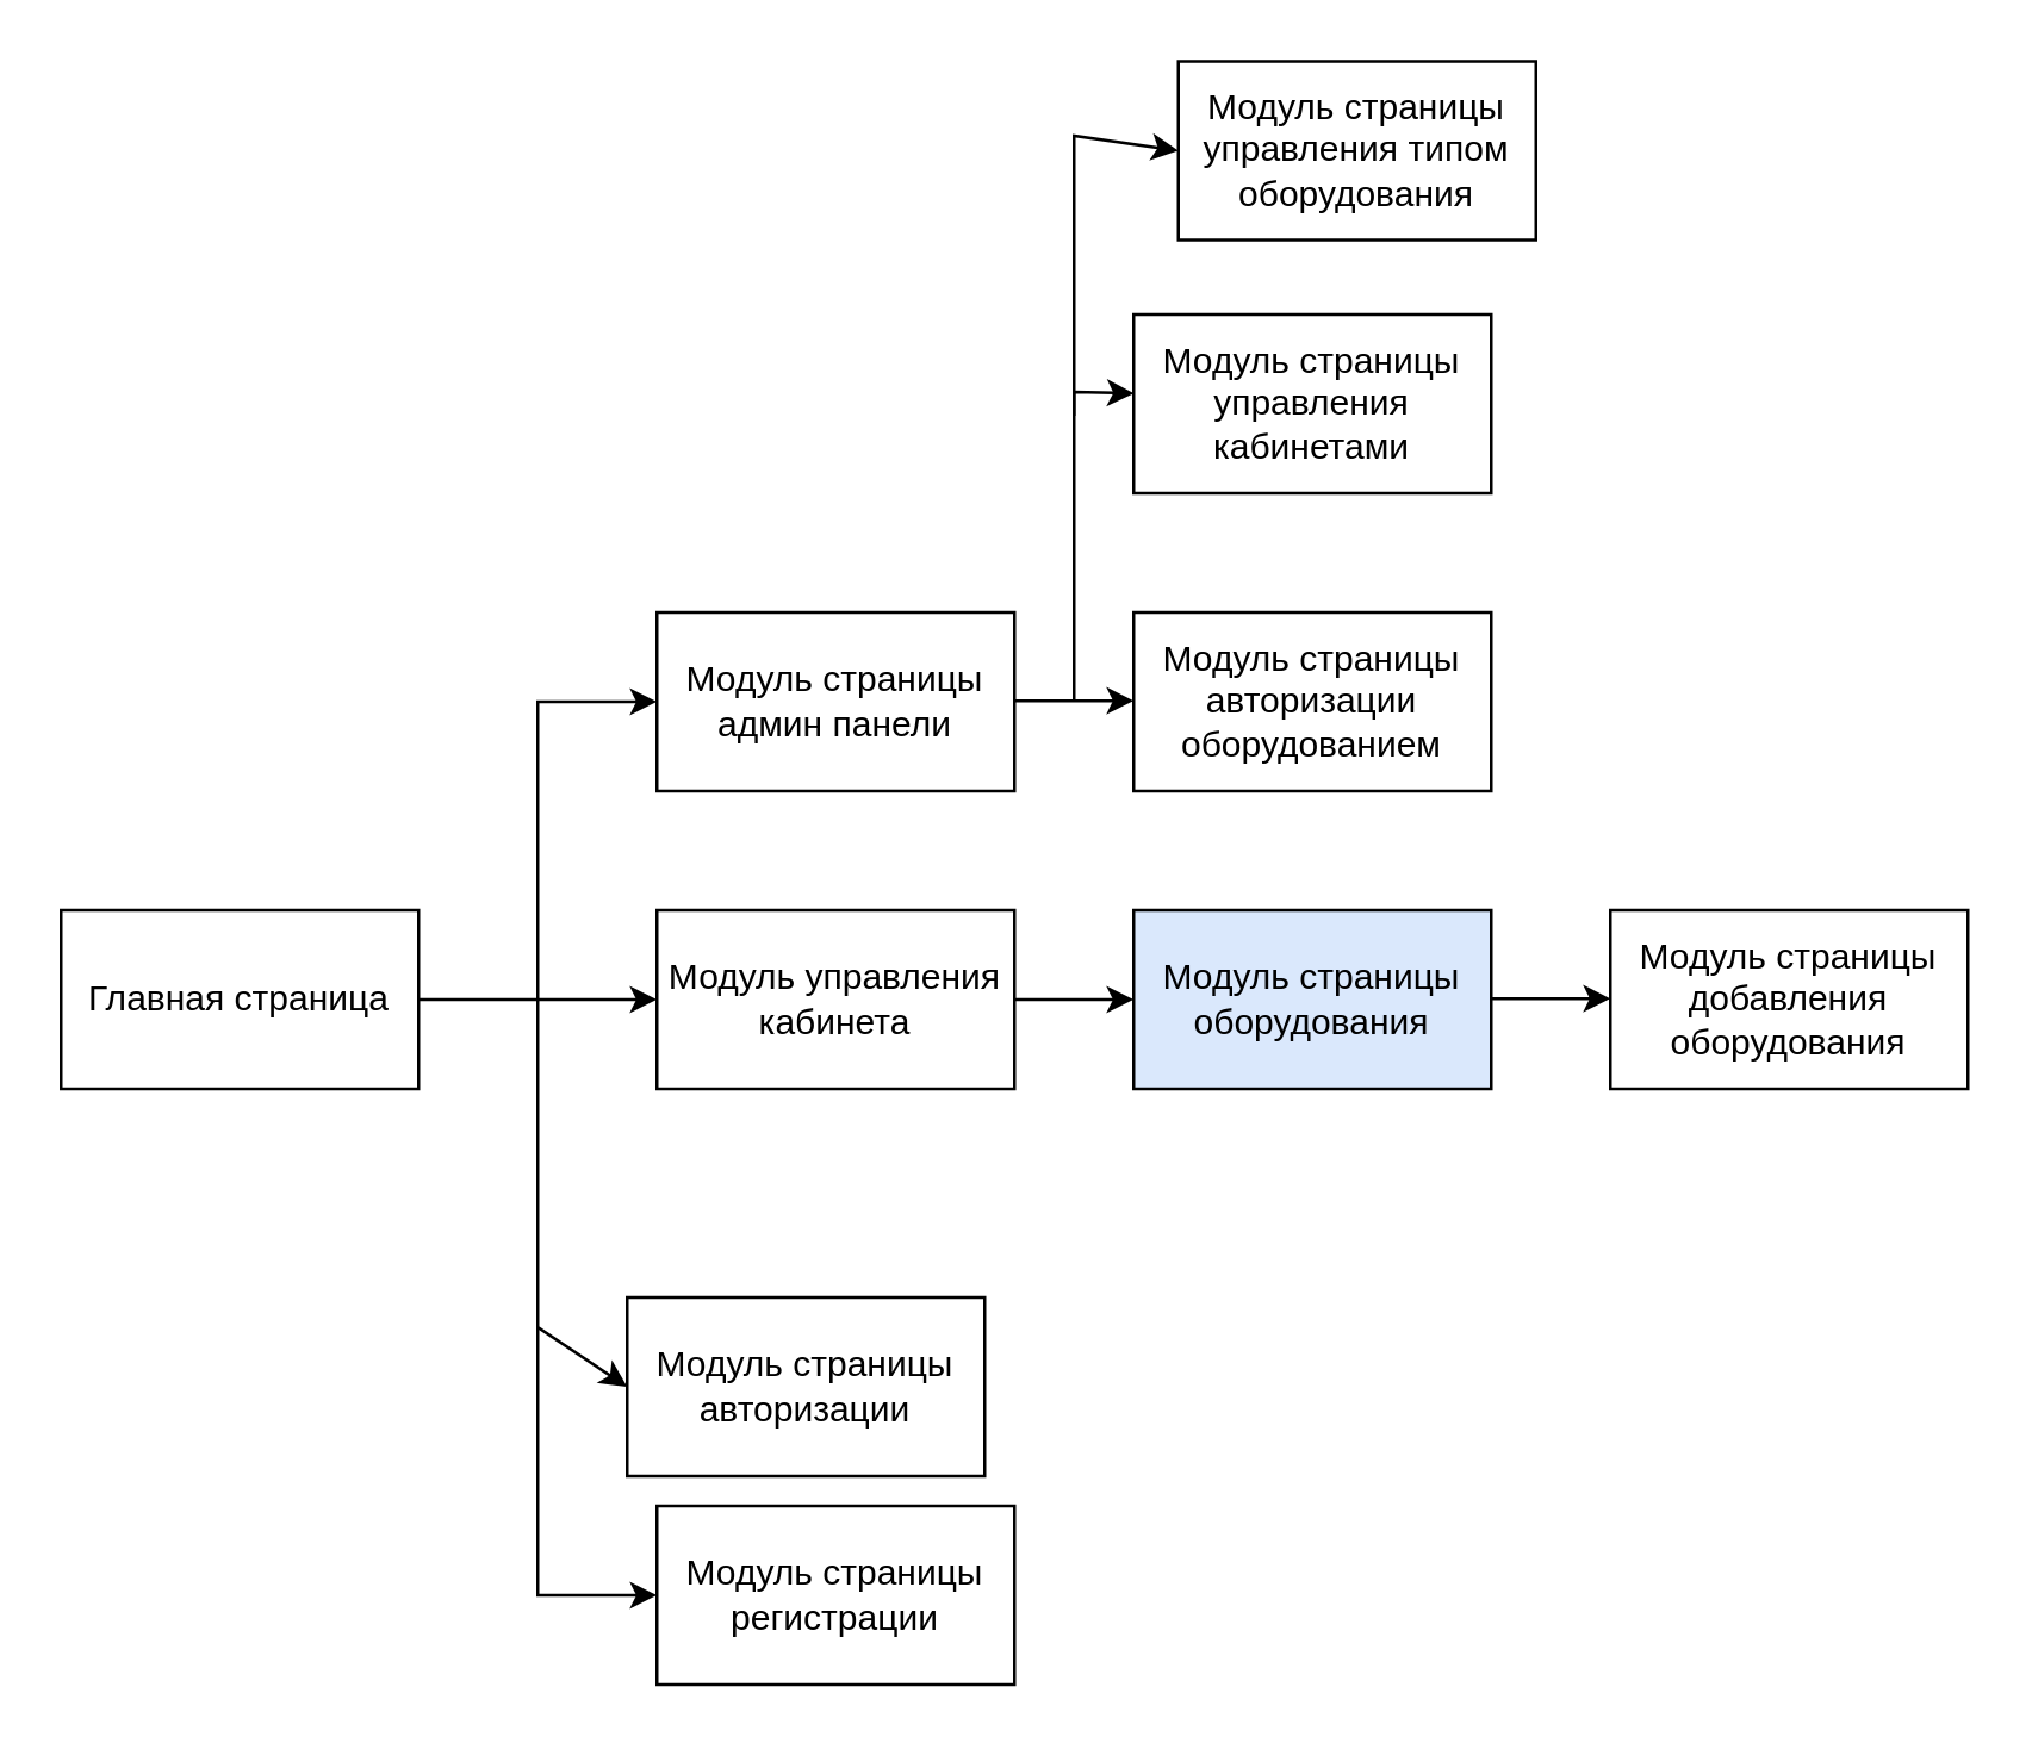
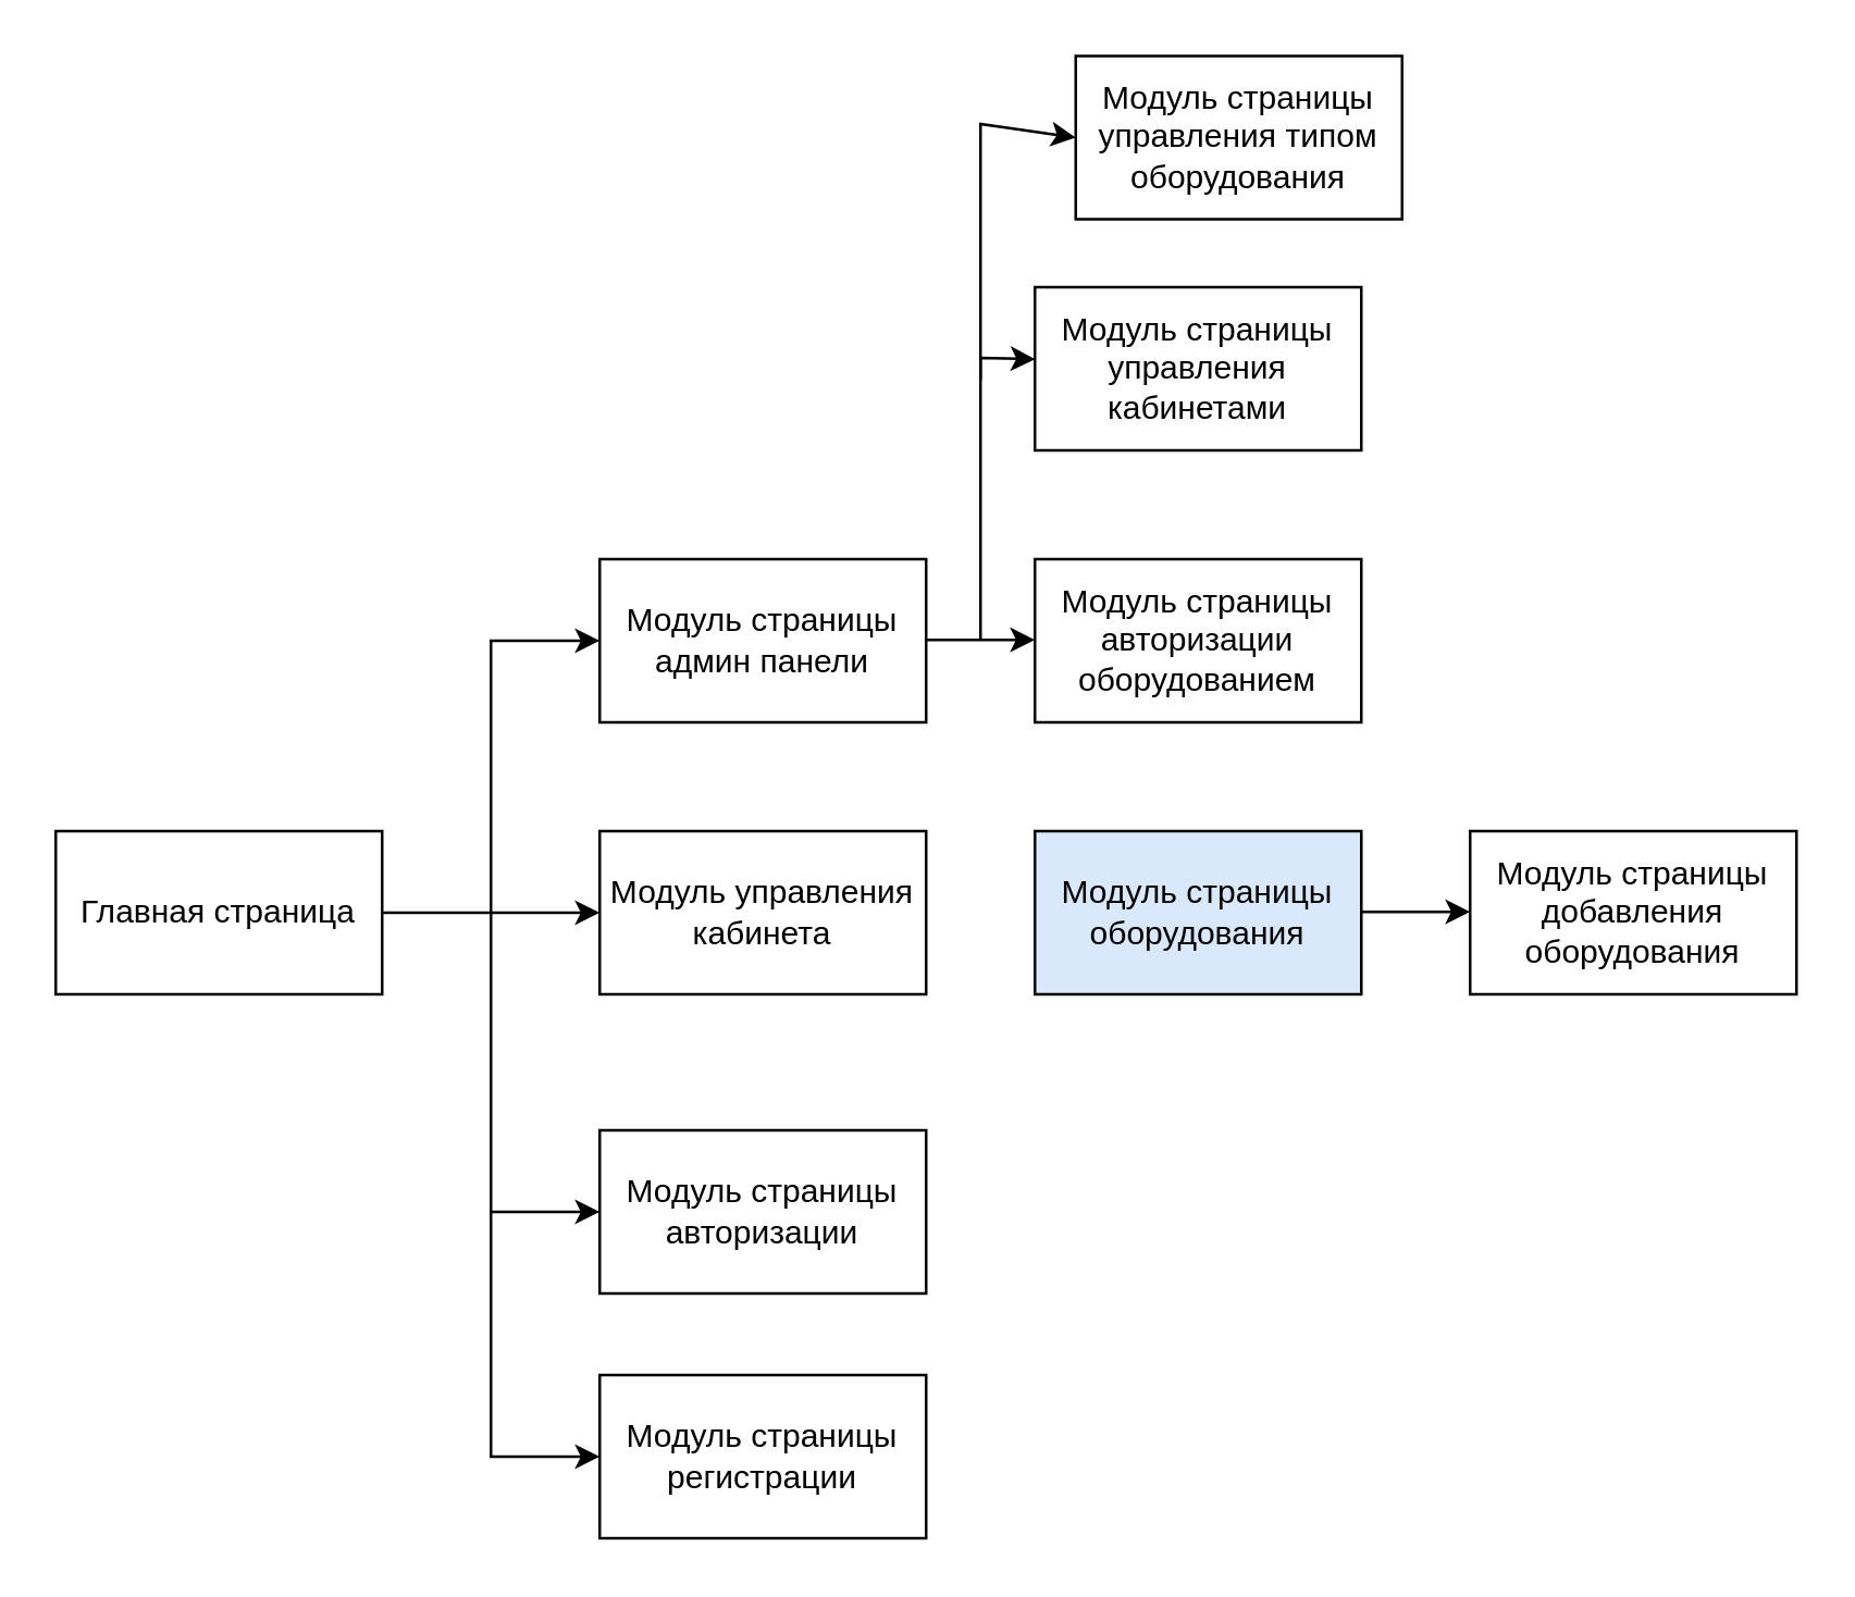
- <mxCell id="16" value="" style="endArrow=classic;html=1;rounded=0;exitX=1;exitY=0.5;exitDx=0;exitDy=0;entryX=0;entryY=0.5;entryDx=0;entryDy=0;" edge="1" parent="1" source="5" target="6"><mxGeometry width="50" height="50" relative="1" as="geometry"><mxPoint x="470" y="445" as="sourcePoint" /><mxPoint x="520" y="395" as="targetPoint" /></mxGeometry></mxCell>
- <mxCell id="3" value="Модуль страницы авторизации" style="rounded=0;whiteSpace=wrap;html=1;" vertex="1" parent="1"><mxGeometry x="210" y="435" width="120" height="60" as="geometry" /></mxCell>
+ <mxCell id="3" value="Модуль страницы авторизации" style="rounded=0;whiteSpace=wrap;html=1;" vertex="1" parent="1"><mxGeometry x="220" y="415" width="120" height="60" as="geometry" /></mxCell>
